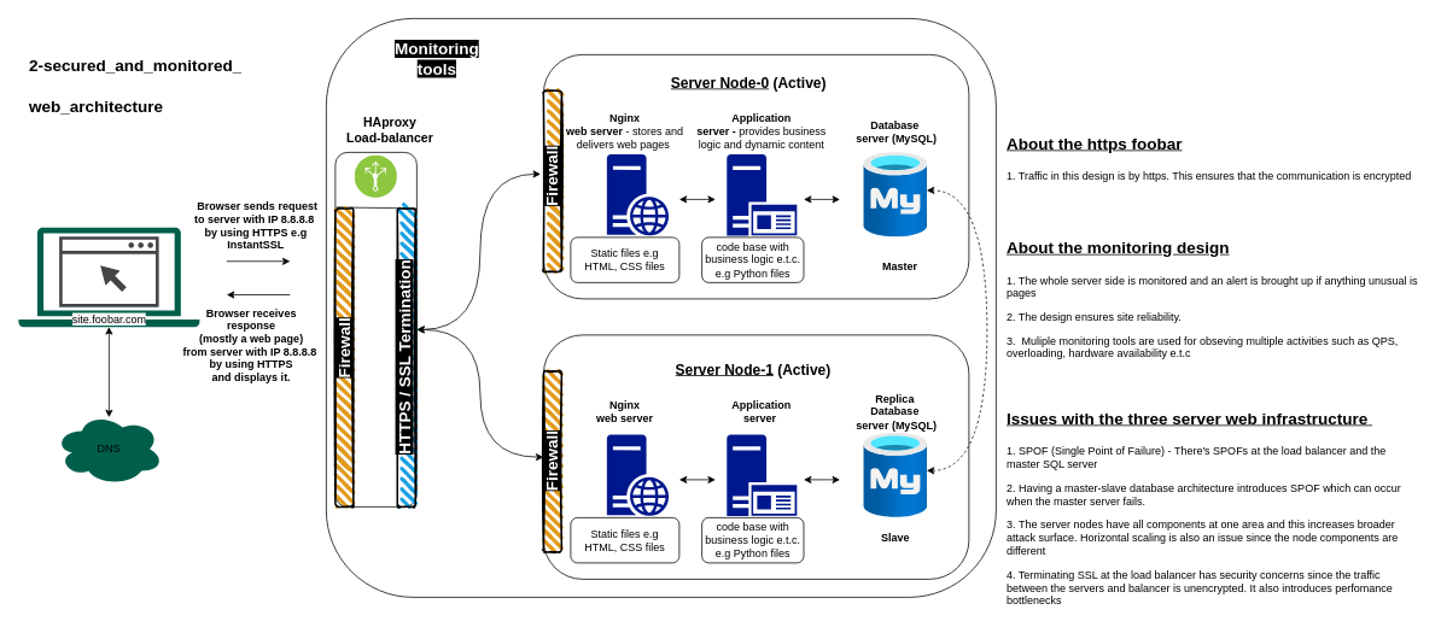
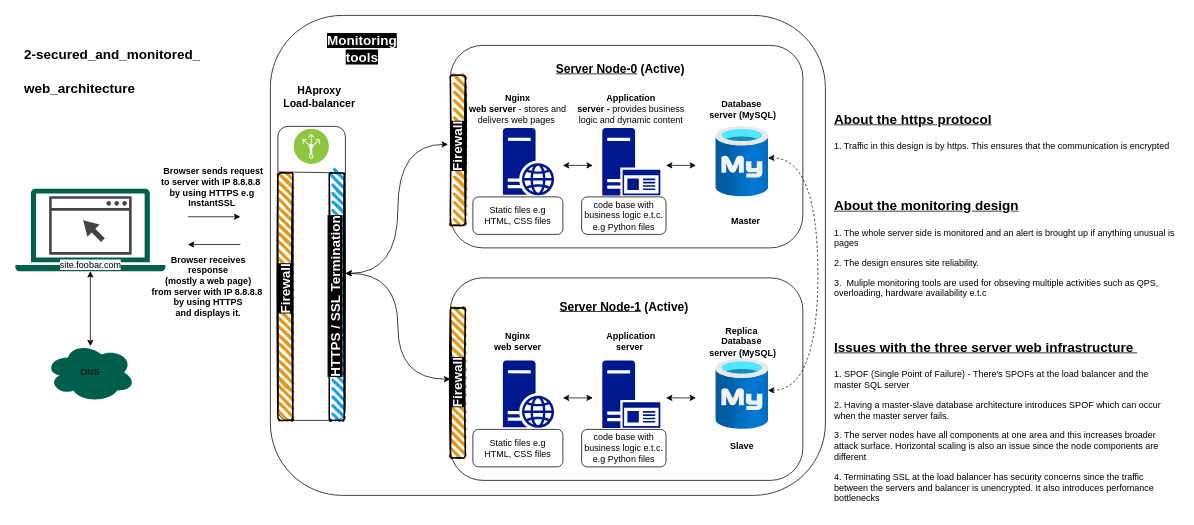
- <mxCell id="39" value="&lt;div&gt;&lt;b&gt;&lt;font style=&quot;font-size: 14px;&quot;&gt;HAproxy&lt;/font&gt;&lt;/b&gt;&lt;/div&gt;&lt;b&gt;&lt;font style=&quot;font-size: 14px;&quot;&gt;Load-balancer&lt;/font&gt;&lt;/b&gt;" style="text;html=1;align=center;verticalAlign=middle;resizable=0;points=[];autosize=1;strokeColor=none;fillColor=none;" vertex="1" parent="1"><mxGeometry x="370" y="118" width="120" height="50" as="geometry" /></mxCell>
+ <mxCell id="39" value="&lt;div&gt;&lt;b&gt;&lt;font style=&quot;font-size: 14px;&quot;&gt;HAproxy&lt;/font&gt;&lt;/b&gt;&lt;/div&gt;&lt;b&gt;&lt;font style=&quot;font-size: 14px;&quot;&gt;Load-balancer&lt;/font&gt;&lt;/b&gt;" style="text;html=1;align=center;verticalAlign=middle;resizable=0;points=[];autosize=1;strokeColor=none;fillColor=none;" vertex="1" parent="1"><mxGeometry x="365" y="103" width="120" height="50" as="geometry" /></mxCell>
- <mxCell id="57" value="&lt;h1 style=&quot;margin-top: 0px;&quot;&gt;&lt;font style=&quot;font-size: 18px;&quot;&gt;&lt;u&gt;About the https foobar&lt;/u&gt;&lt;/font&gt;&lt;/h1&gt;&lt;p&gt;1. Traffic in this design is by https. This ensures that the communication is encrypted&lt;/p&gt;" style="text;html=1;whiteSpace=wrap;overflow=hidden;rounded=0;" vertex="1" parent="1"><mxGeometry x="1110" y="135.5" width="460" height="83" as="geometry" /></mxCell>
+ <mxCell id="57" value="&lt;h1 style=&quot;margin-top: 0px;&quot;&gt;&lt;font style=&quot;font-size: 18px;&quot;&gt;&lt;u&gt;About the https protocol&lt;/u&gt;&lt;/font&gt;&lt;/h1&gt;&lt;p&gt;1. Traffic in this design is by https. This ensures that the communication is encrypted&lt;/p&gt;" style="text;html=1;whiteSpace=wrap;overflow=hidden;rounded=0;" vertex="1" parent="1"><mxGeometry x="1110" y="135.5" width="460" height="83" as="geometry" /></mxCell>
